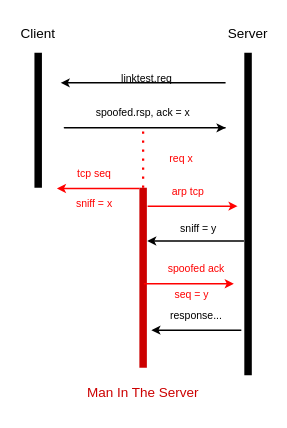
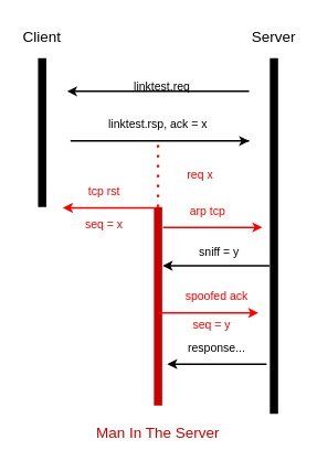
- <mxCell id="9" value="&lt;font style=&quot;font-size: 14px&quot;&gt;spoofed.rsp, ack = x&lt;/font&gt;" style="text;html=1;align=center;verticalAlign=middle;whiteSpace=wrap;rounded=0;fontColor=#000000;" parent="1" vertex="1"><mxGeometry x="120" y="140" width="140" height="20" as="geometry" /></mxCell>
+ <mxCell id="9" value="&lt;font style=&quot;font-size: 14px&quot;&gt;linktest.rsp, ack = x&lt;/font&gt;" style="text;html=1;align=center;verticalAlign=middle;whiteSpace=wrap;rounded=0;fontColor=#000000;" parent="1" vertex="1"><mxGeometry x="120" y="140" width="140" height="20" as="geometry" /></mxCell>
- <mxCell id="15" value="&lt;font style=&quot;font-size: 14px&quot; color=&quot;#ff0000&quot;&gt;tcp seq&lt;/font&gt;" style="text;html=1;strokeColor=none;fillColor=none;align=center;verticalAlign=middle;whiteSpace=wrap;rounded=0;" parent="1" vertex="1"><mxGeometry x="75" y="221" width="100" height="20" as="geometry" /></mxCell>
+ <mxCell id="15" value="&lt;font style=&quot;font-size: 14px&quot; color=&quot;#ff0000&quot;&gt;tcp rst&lt;/font&gt;" style="text;html=1;strokeColor=none;fillColor=none;align=center;verticalAlign=middle;whiteSpace=wrap;rounded=0;" parent="1" vertex="1"><mxGeometry x="75" y="221" width="100" height="20" as="geometry" /></mxCell>
- <mxCell id="16" value="&lt;font style=&quot;font-size: 14px&quot; color=&quot;#ff0000&quot;&gt;sniff = x&lt;/font&gt;" style="text;html=1;strokeColor=none;fillColor=none;align=center;verticalAlign=middle;whiteSpace=wrap;rounded=0;" parent="1" vertex="1"><mxGeometry x="75" y="261" width="100" height="20" as="geometry" /></mxCell>
+ <mxCell id="16" value="&lt;font style=&quot;font-size: 14px&quot; color=&quot;#ff0000&quot;&gt;seq = x&lt;/font&gt;" style="text;html=1;strokeColor=none;fillColor=none;align=center;verticalAlign=middle;whiteSpace=wrap;rounded=0;" parent="1" vertex="1"><mxGeometry x="75" y="261" width="100" height="20" as="geometry" /></mxCell>
